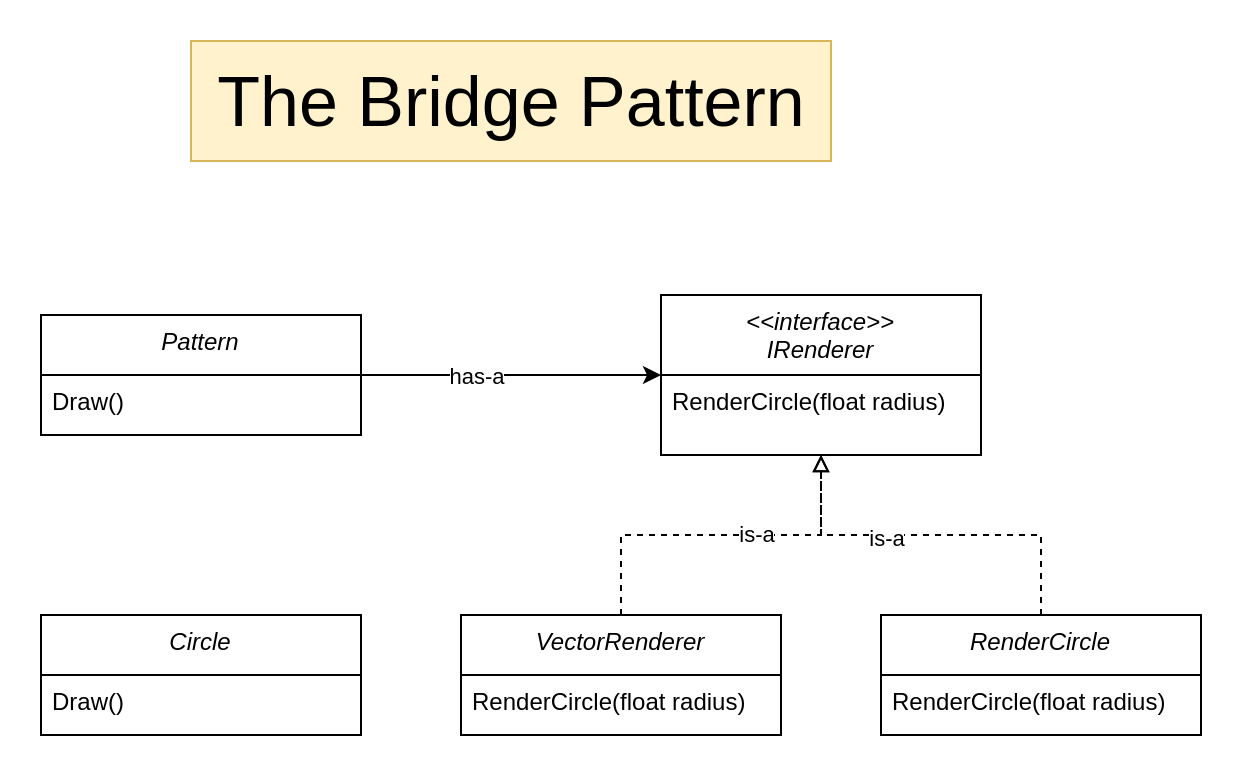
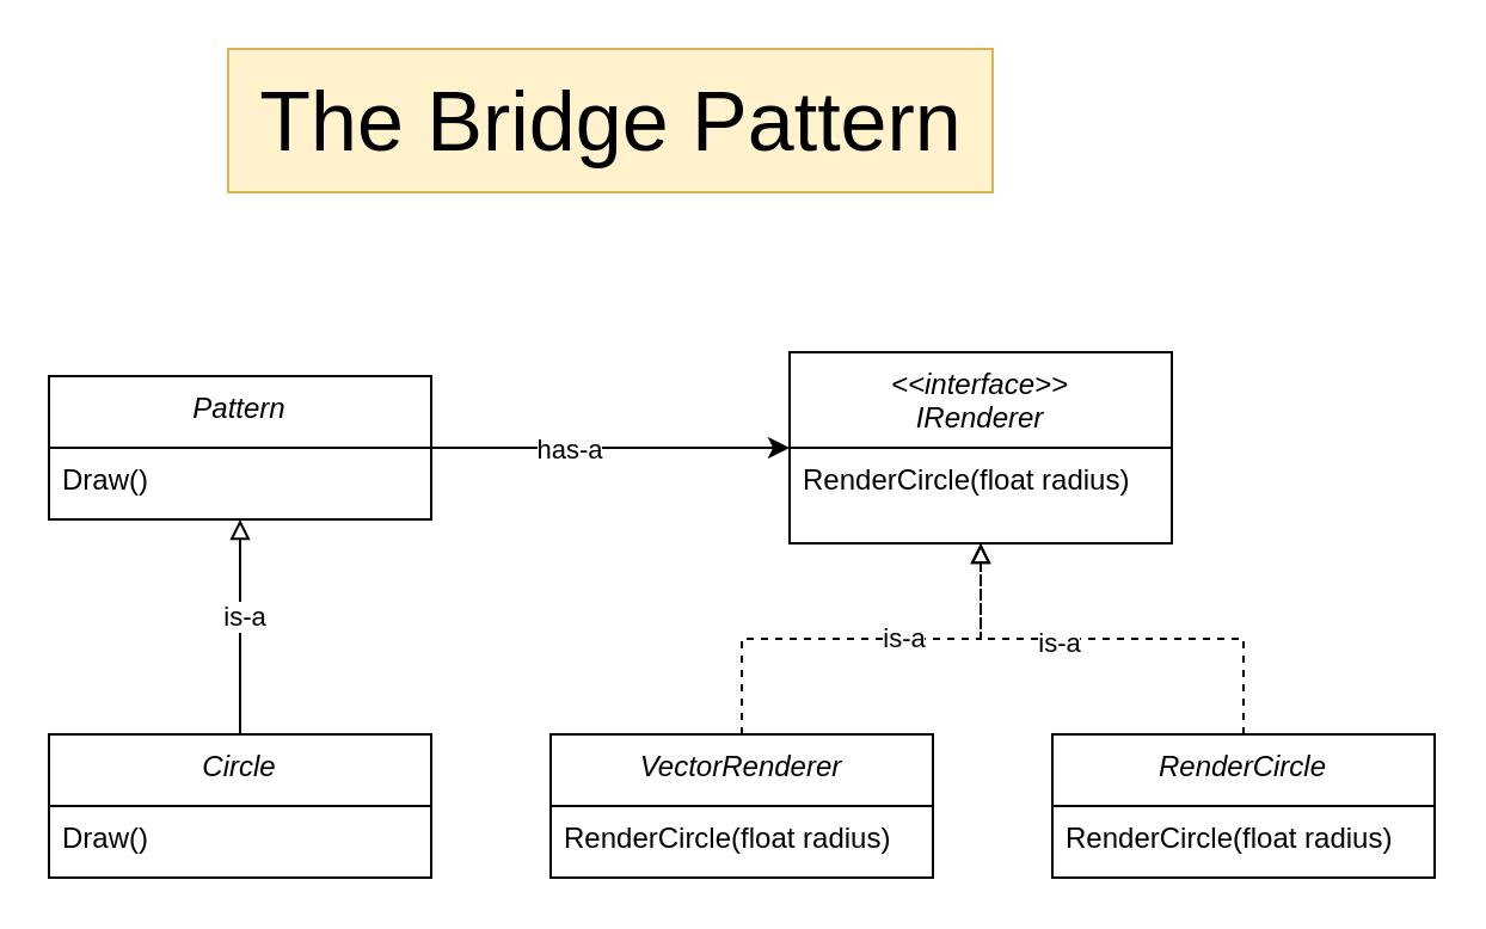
+ <mxCell id="8" style="edgeStyle=orthogonalEdgeStyle;rounded=0;orthogonalLoop=1;jettySize=auto;html=1;entryX=0.5;entryY=1;entryDx=0;entryDy=0;endArrow=block;endFill=0;" edge="1" parent="1" source="10" target="6"><mxGeometry relative="1" as="geometry" /></mxCell>
+ <mxCell id="9" value="is-a" style="edgeLabel;html=1;align=center;verticalAlign=middle;resizable=0;points=[];" vertex="1" connectable="0" parent="8"><mxGeometry x="0.111" y="-1" relative="1" as="geometry"><mxPoint as="offset" /></mxGeometry></mxCell>
